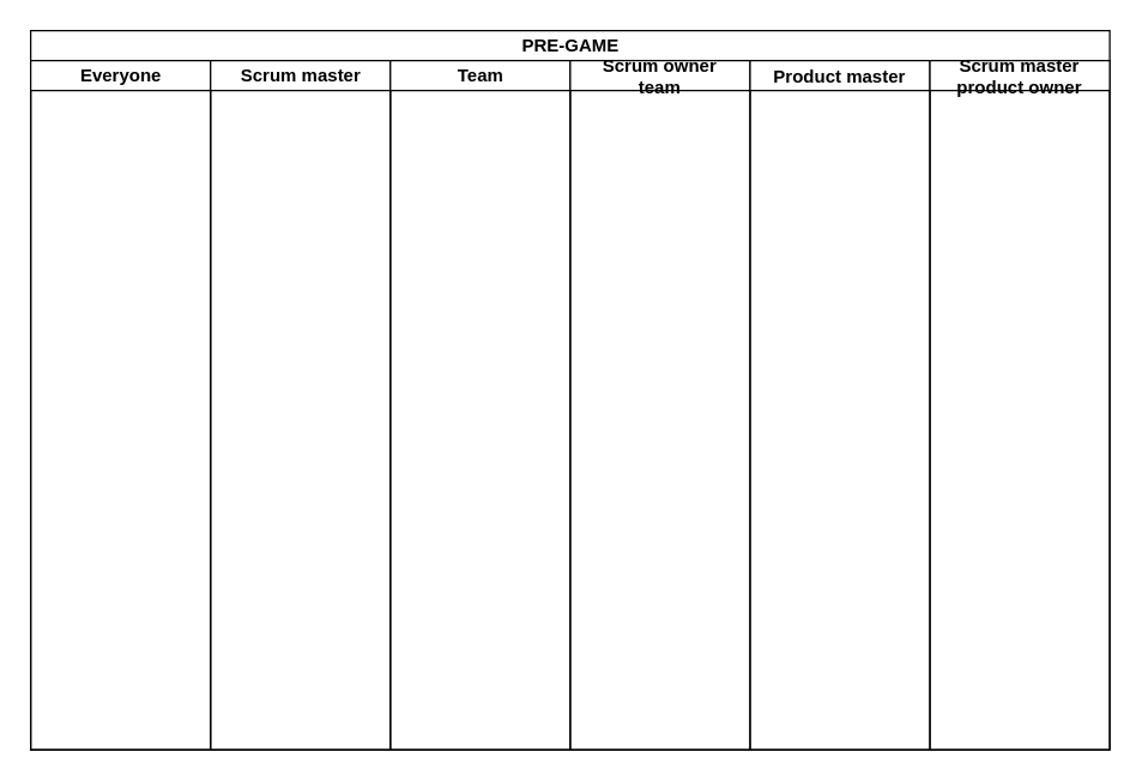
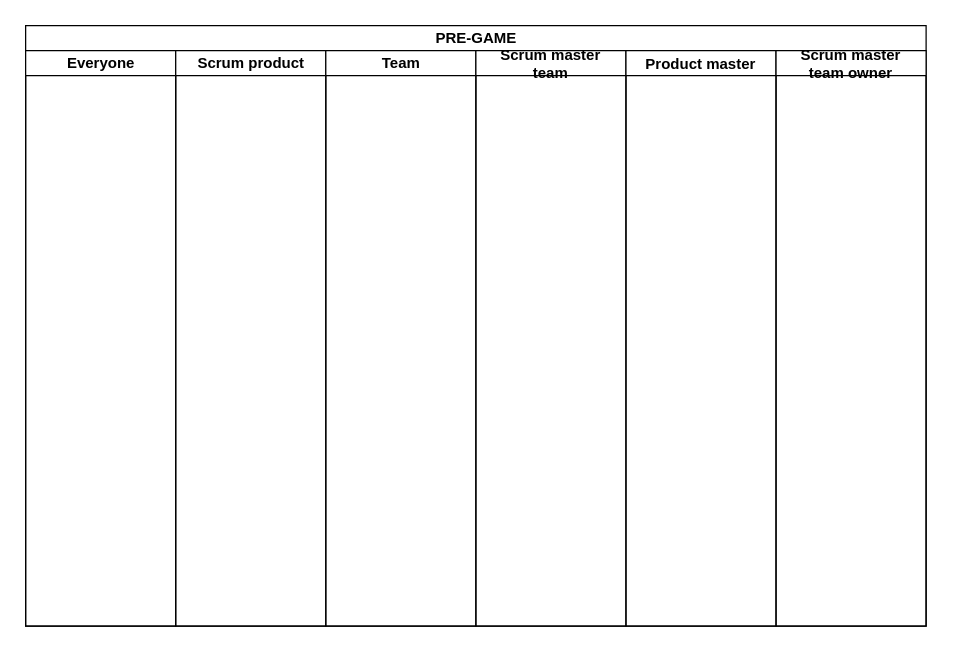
- <mxCell id="6" value="Scrum owner&#10;team" style="swimlane;startSize=20;" vertex="1" parent="2"><mxGeometry x="360" y="20" width="120" height="460" as="geometry" /></mxCell>
+ <mxCell id="6" value="Scrum master&#10;team" style="swimlane;startSize=20;" vertex="1" parent="2"><mxGeometry x="360" y="20" width="120" height="460" as="geometry" /></mxCell>
- <mxCell id="8" value="Scrum master&#10;product owner" style="swimlane;startSize=20;" vertex="1" parent="2"><mxGeometry x="600" y="20" width="120" height="460" as="geometry" /></mxCell>
+ <mxCell id="8" value="Scrum master&#10;team owner" style="swimlane;startSize=20;" vertex="1" parent="2"><mxGeometry x="600" y="20" width="120" height="460" as="geometry" /></mxCell>
- <mxCell id="4" value="Scrum master" style="swimlane;html=1;startSize=20;" vertex="1" parent="2"><mxGeometry x="120" y="20" width="120" height="460" as="geometry" /></mxCell>
+ <mxCell id="4" value="Scrum product" style="swimlane;html=1;startSize=20;" vertex="1" parent="2"><mxGeometry x="120" y="20" width="120" height="460" as="geometry" /></mxCell>
